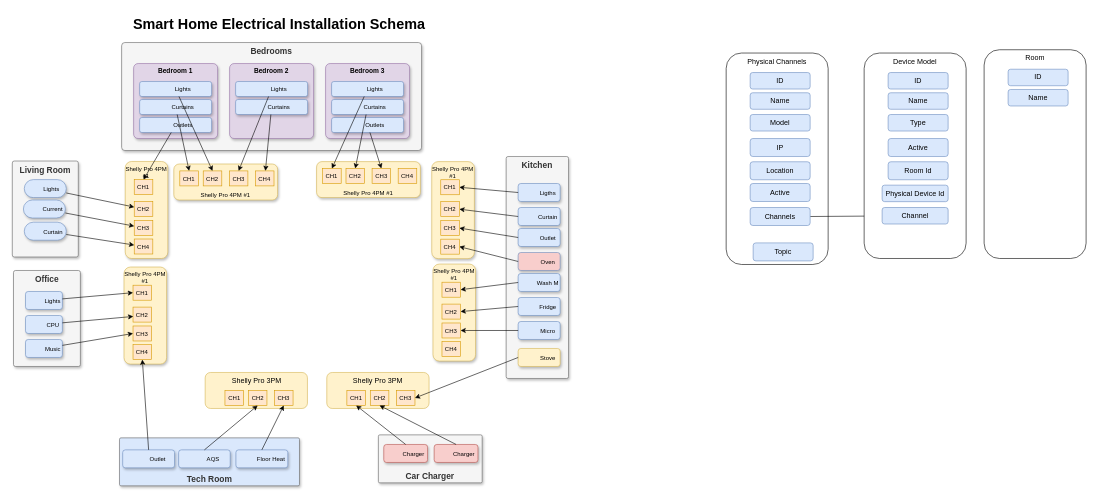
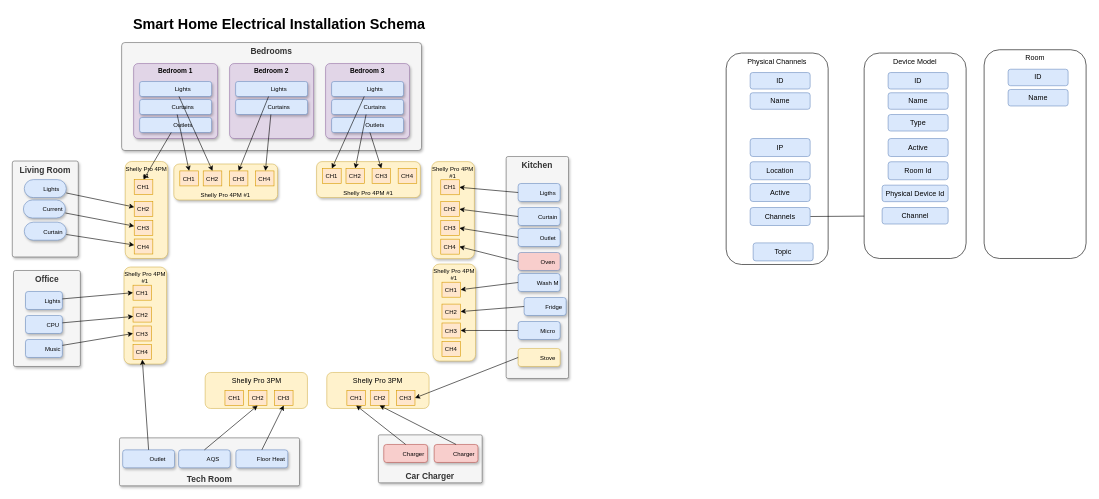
- <mxCell id="112" value="Model" style="rounded=1;whiteSpace=wrap;html=1;fillColor=#dae8fc;strokeColor=#6c8ebf;" vertex="1" parent="1"><mxGeometry x="1250" y="190" width="100" height="27.5" as="geometry" /></mxCell>
- <mxCell id="40" value="Fridge" style="rounded=1;whiteSpace=wrap;html=1;fillColor=#dae8fc;strokeColor=#6c8ebf;fontSize=10;align=center;spacingLeft=30;shadow=1;" vertex="1" parent="1"><mxGeometry x="863.25" y="495" width="70" height="30" as="geometry" /></mxCell>
+ <mxCell id="40" value="Fridge" style="rounded=1;whiteSpace=wrap;html=1;fillColor=#dae8fc;strokeColor=#6c8ebf;fontSize=10;align=center;spacingLeft=30;shadow=1;" vertex="1" parent="1"><mxGeometry x="873.25" y="495" width="70" height="30" as="geometry" /></mxCell>
- <mxCell id="23" value="Tech Room" style="rounded=1;whiteSpace=wrap;html=1;fillColor=#dae8fc;strokeColor=#666666;fontColor=#333333;verticalAlign=bottom;fontStyle=1;fontSize=14;arcSize=3;shadow=1;" parent="1" vertex="1"><mxGeometry x="198.75" y="729" width="300" height="80" as="geometry" /></mxCell>
+ <mxCell id="23" value="Tech Room" style="rounded=1;whiteSpace=wrap;html=1;fillColor=#f5f5f5;strokeColor=#666666;fontColor=#333333;verticalAlign=bottom;fontStyle=1;fontSize=14;arcSize=3;shadow=1;" parent="1" vertex="1"><mxGeometry x="198.75" y="729" width="300" height="80" as="geometry" /></mxCell>
